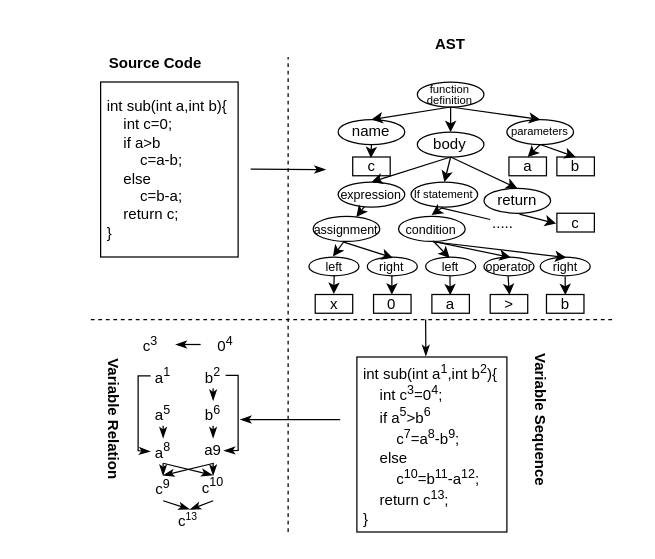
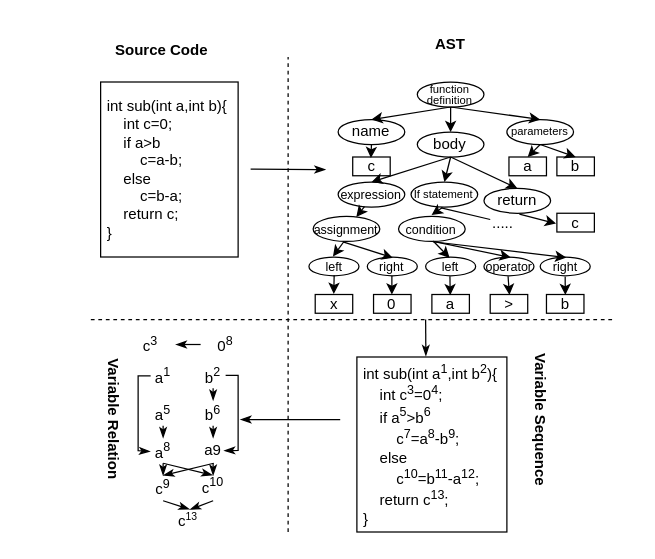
- <mxCell id="79" value="&lt;b&gt;Source Code&lt;/b&gt;" style="text;html=1;fillColor=none;align=center;verticalAlign=middle;whiteSpace=wrap;rounded=0;fontSize=12;fontFamily=Helvetica;" vertex="1" parent="1"><mxGeometry x="80" y="35" width="88.34" height="30" as="geometry" /></mxCell>
+ <mxCell id="79" value="&lt;b&gt;Source Code&lt;/b&gt;" style="text;html=1;fillColor=none;align=center;verticalAlign=middle;whiteSpace=wrap;rounded=0;fontSize=12;fontFamily=Helvetica;" vertex="1" parent="1"><mxGeometry x="85" y="25" width="88.34" height="30" as="geometry" /></mxCell>
- <mxCell id="2" value="0&lt;sup&gt;4&lt;/sup&gt;" style="text;html=1;fillColor=none;align=center;verticalAlign=middle;whiteSpace=wrap;rounded=0;fontSize=12;fontFamily=Helvetica;" vertex="1" parent="1"><mxGeometry x="160" y="265" width="40" height="20" as="geometry" /></mxCell>
+ <mxCell id="2" value="0&lt;sup&gt;8&lt;/sup&gt;" style="text;html=1;fillColor=none;align=center;verticalAlign=middle;whiteSpace=wrap;rounded=0;fontSize=12;fontFamily=Helvetica;" vertex="1" parent="1"><mxGeometry x="160" y="265" width="40" height="20" as="geometry" /></mxCell>
